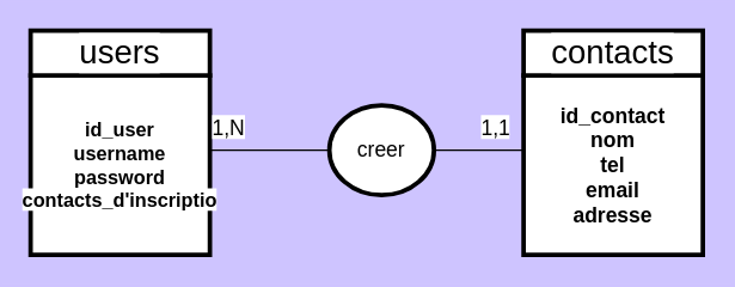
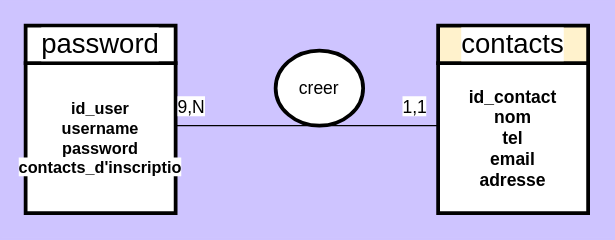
- <mxCell id="3" value="users" style="whiteSpace=wrap;html=1;labelBackgroundColor=#FFFFFF;strokeColor=#000000;strokeWidth=3;fontSize=22;fontColor=#000000;fillColor=#FFFFFF;" vertex="1" parent="1"><mxGeometry x="20" y="20" width="120" height="30" as="geometry" /></mxCell>
+ <mxCell id="3" value="password" style="whiteSpace=wrap;html=1;labelBackgroundColor=#FFFFFF;strokeColor=#000000;strokeWidth=3;fontSize=22;fontColor=#000000;fillColor=#FFFFFF;" vertex="1" parent="1"><mxGeometry x="20" y="20" width="120" height="30" as="geometry" /></mxCell>
- <mxCell id="6" value="contacts" style="whiteSpace=wrap;html=1;labelBackgroundColor=#FFFFFF;strokeColor=#000000;strokeWidth=3;fontSize=22;fontColor=#000000;fillColor=#FFFFFF;" vertex="1" parent="1"><mxGeometry x="350" y="20" width="120" height="30" as="geometry" /></mxCell>
+ <mxCell id="6" value="contacts" style="whiteSpace=wrap;html=1;labelBackgroundColor=#FFFFFF;strokeColor=#000000;strokeWidth=3;fontSize=22;fontColor=#000000;fillColor=#fff2cc;" vertex="1" parent="1"><mxGeometry x="350" y="20" width="120" height="30" as="geometry" /></mxCell>
- <mxCell id="8" value="&lt;span style=&quot;color: rgb(0, 0, 0); font-family: Helvetica; font-size: 14px; font-style: normal; font-variant-ligatures: normal; font-variant-caps: normal; font-weight: 400; letter-spacing: normal; orphans: 2; text-align: center; text-indent: 0px; text-transform: none; widows: 2; word-spacing: 0px; -webkit-text-stroke-width: 0px; background-color: rgb(255, 255, 255); text-decoration-thickness: initial; text-decoration-style: initial; text-decoration-color: initial; float: none; display: inline !important;&quot;&gt;1,N&lt;/span&gt;" style="text;whiteSpace=wrap;html=1;fontSize=14;fontColor=#000000;" vertex="1" parent="1"><mxGeometry x="140" y="70" width="60" height="40" as="geometry" /></mxCell>
+ <mxCell id="8" value="&lt;span style=&quot;color: rgb(0, 0, 0); font-family: Helvetica; font-size: 14px; font-style: normal; font-variant-ligatures: normal; font-variant-caps: normal; font-weight: 400; letter-spacing: normal; orphans: 2; text-align: center; text-indent: 0px; text-transform: none; widows: 2; word-spacing: 0px; -webkit-text-stroke-width: 0px; background-color: rgb(255, 255, 255); text-decoration-thickness: initial; text-decoration-style: initial; text-decoration-color: initial; float: none; display: inline !important;&quot;&gt;9,N&lt;/span&gt;" style="text;whiteSpace=wrap;html=1;fontSize=14;fontColor=#000000;" vertex="1" parent="1"><mxGeometry x="140" y="70" width="60" height="40" as="geometry" /></mxCell>
- <mxCell id="7" value="creer" style="ellipse;whiteSpace=wrap;html=1;labelBackgroundColor=#FFFFFF;strokeColor=#000000;strokeWidth=3;fontSize=14;fontColor=#000000;fillColor=#FFFFFF;" vertex="1" parent="1"><mxGeometry x="220" y="70" width="70" height="60" as="geometry" /></mxCell>
+ <mxCell id="7" value="creer" style="ellipse;whiteSpace=wrap;html=1;labelBackgroundColor=#FFFFFF;strokeColor=#000000;strokeWidth=3;fontSize=14;fontColor=#000000;fillColor=#FFFFFF;" vertex="1" parent="1"><mxGeometry x="220" y="40" width="70" height="60" as="geometry" /></mxCell>
